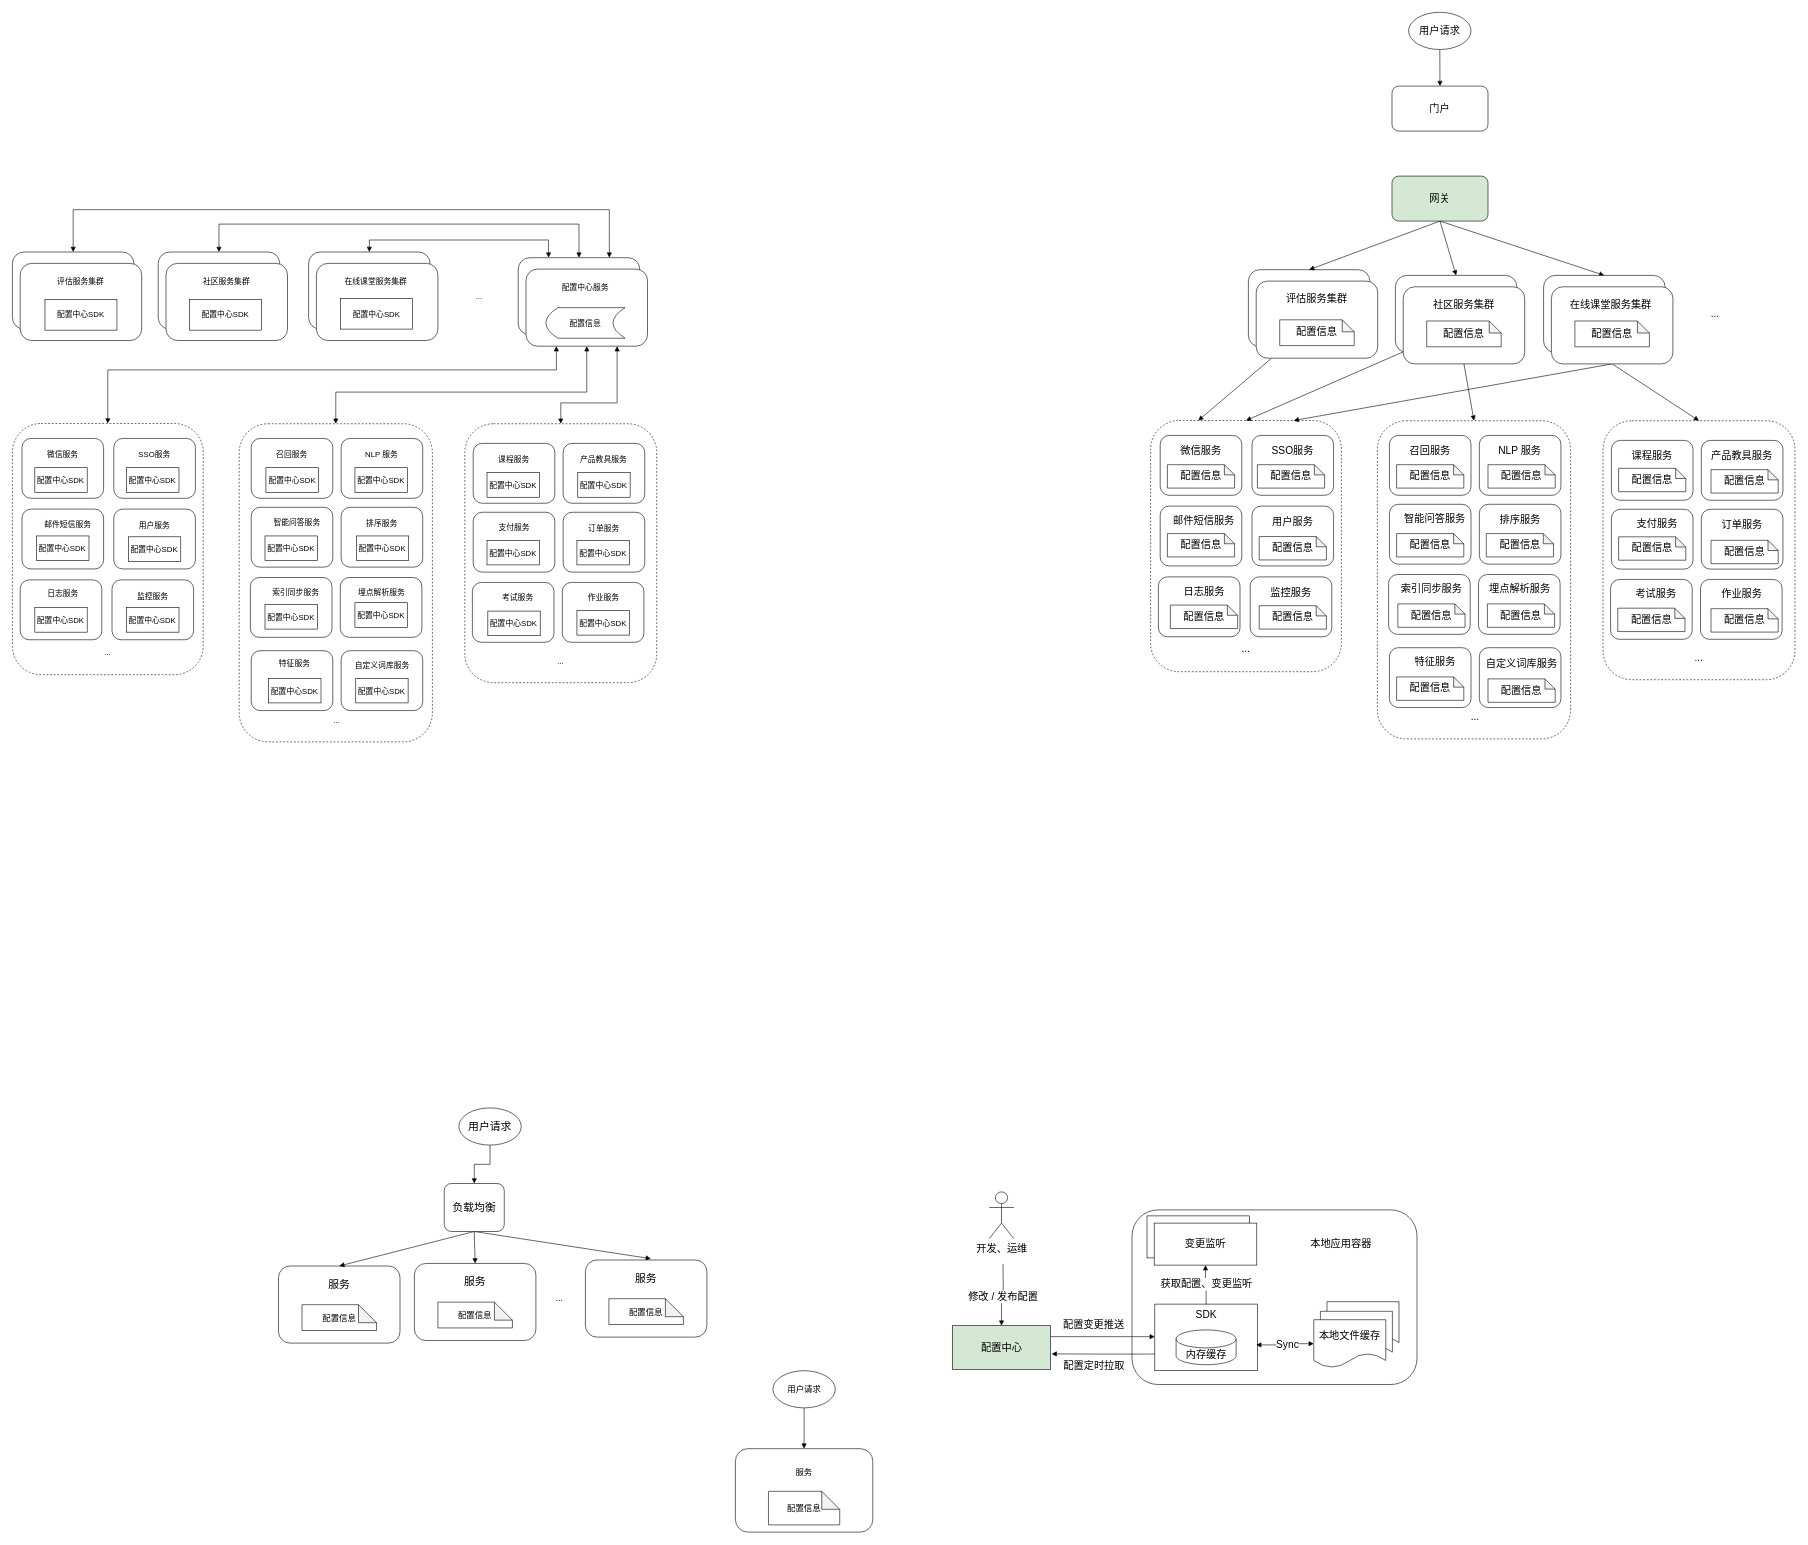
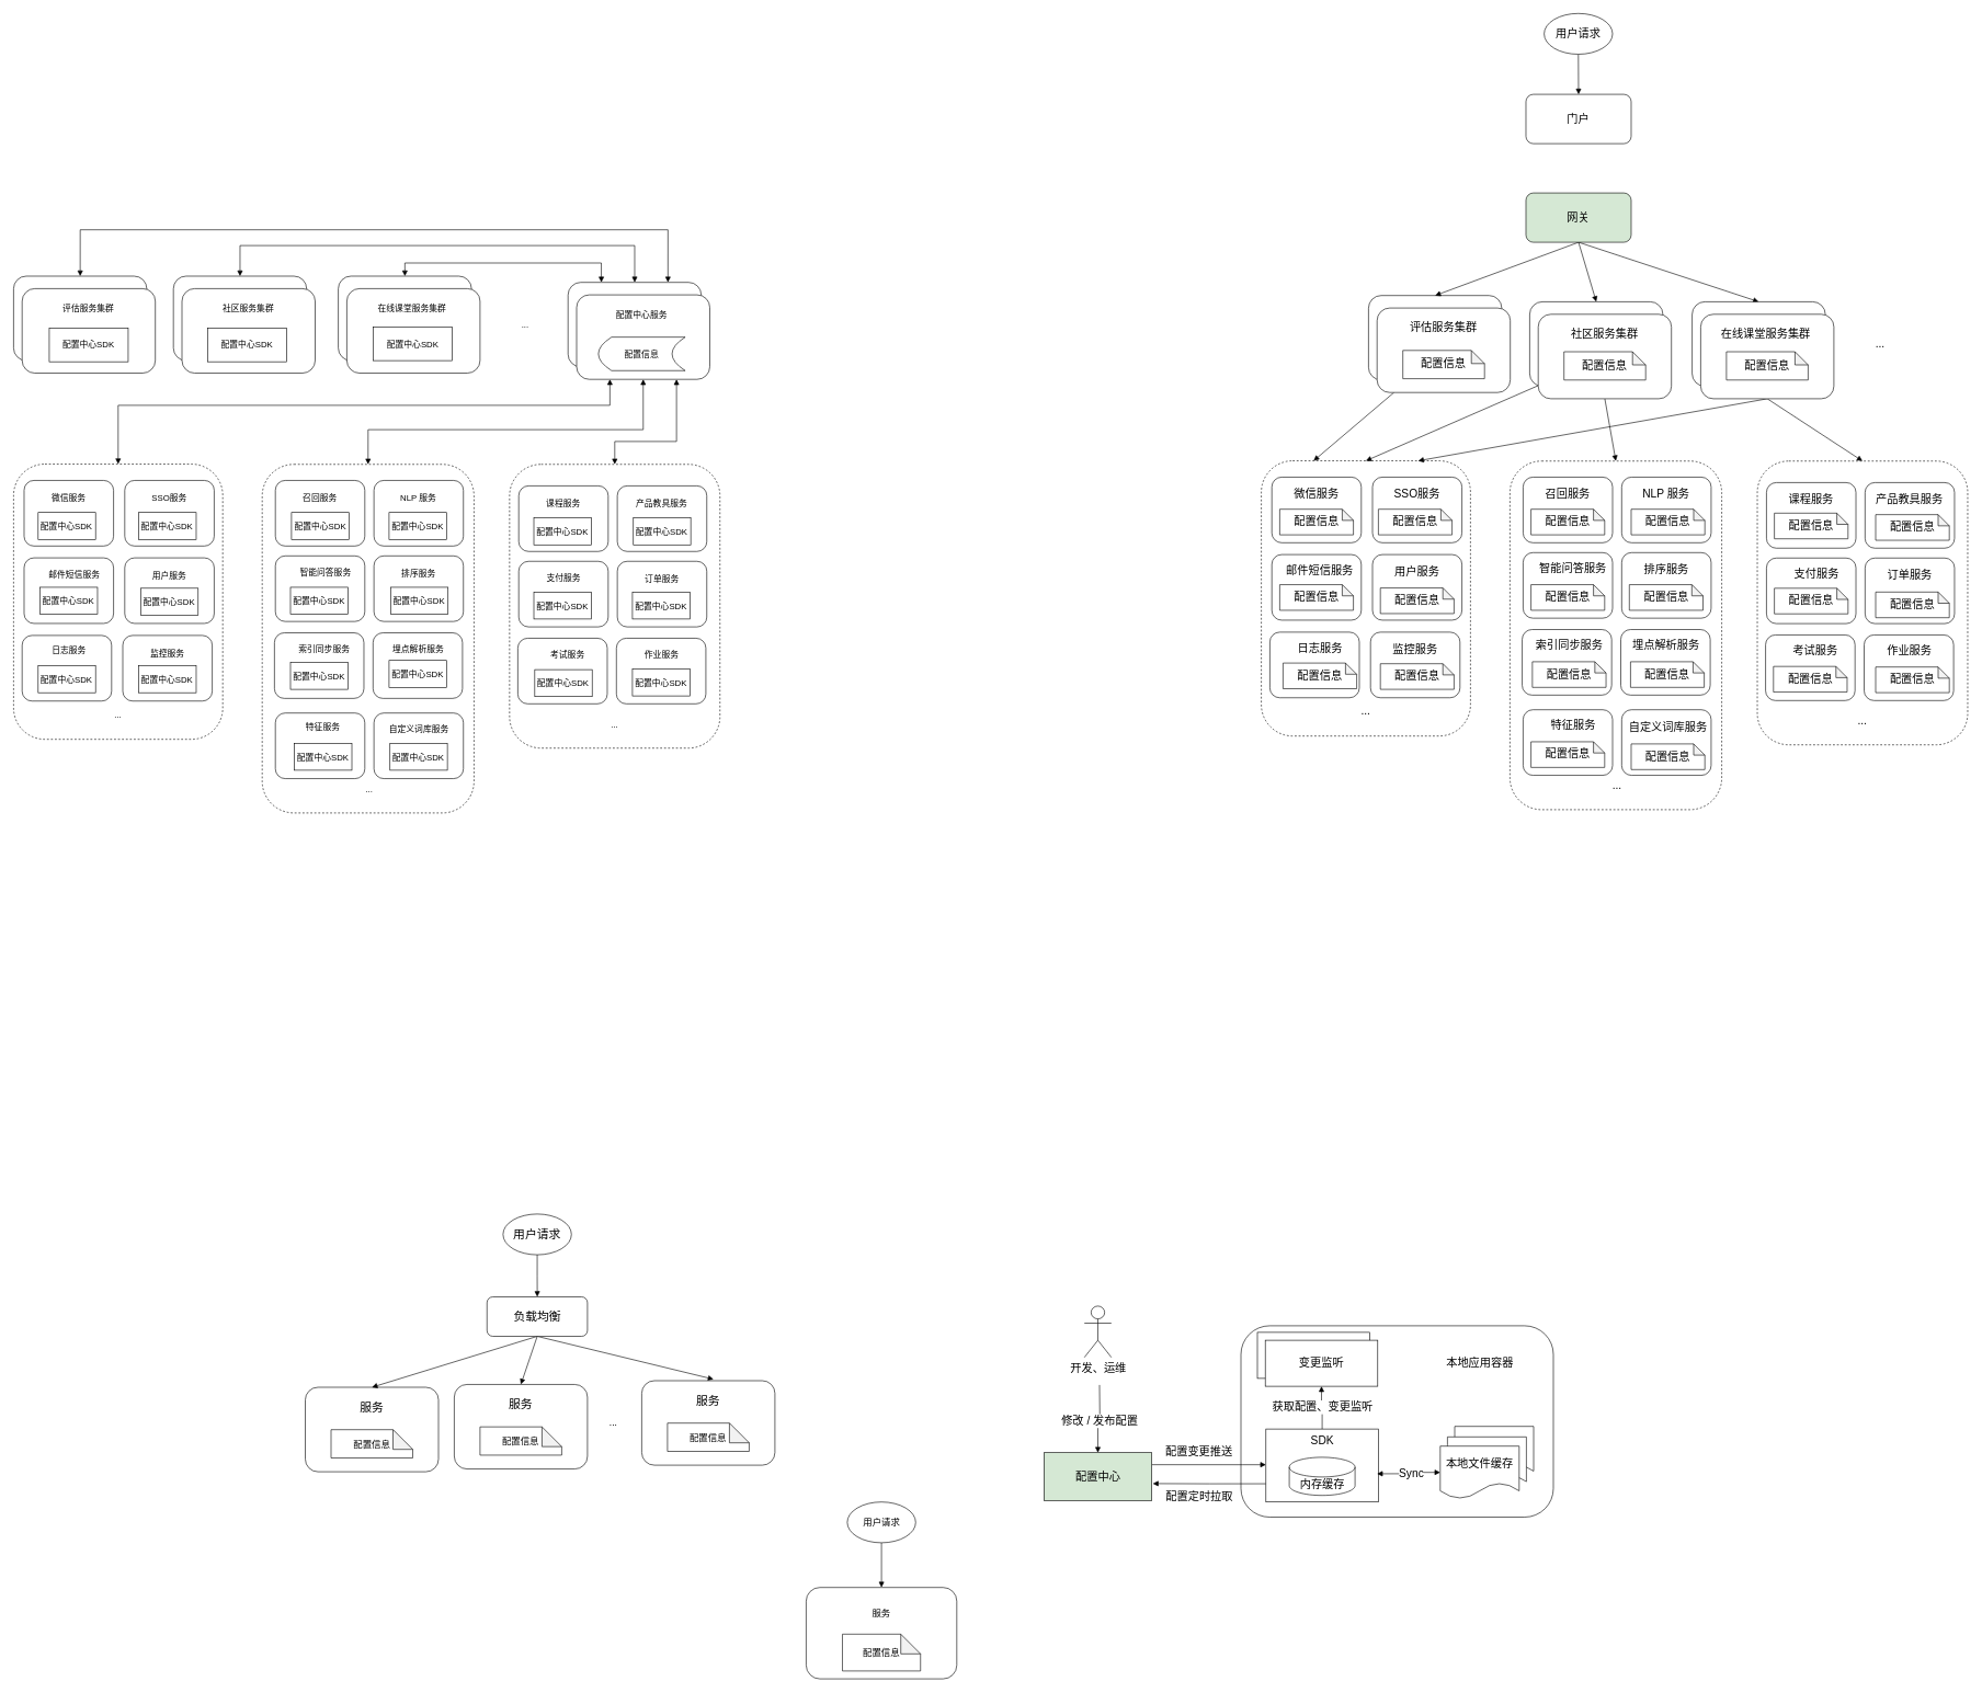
- <mxCell id="210" value="负载均衡" style="rounded=1;whiteSpace=wrap;html=1;fontSize=18;" parent="1" vertex="1"><mxGeometry x="739.76" y="1972" width="100" height="80" as="geometry" /></mxCell>
+ <mxCell id="210" value="负载均衡" style="rounded=1;whiteSpace=wrap;html=1;fontSize=18;" parent="1" vertex="1"><mxGeometry x="739.76" y="1972" width="152.75" height="60" as="geometry" /></mxCell>
- <mxCell id="194" value="本地应用容器" style="text;html=1;strokeColor=none;fillColor=none;align=center;verticalAlign=middle;whiteSpace=wrap;rounded=0;fontSize=17;" parent="1" vertex="1"><mxGeometry x="2168.51" y="2047" width="131" height="52" as="geometry" /></mxCell>
+ <mxCell id="194" value="本地应用容器" style="text;html=1;strokeColor=none;fillColor=none;align=center;verticalAlign=middle;whiteSpace=wrap;rounded=0;fontSize=17;" parent="1" vertex="1"><mxGeometry x="2183.51" y="2047" width="131" height="52" as="geometry" /></mxCell>
